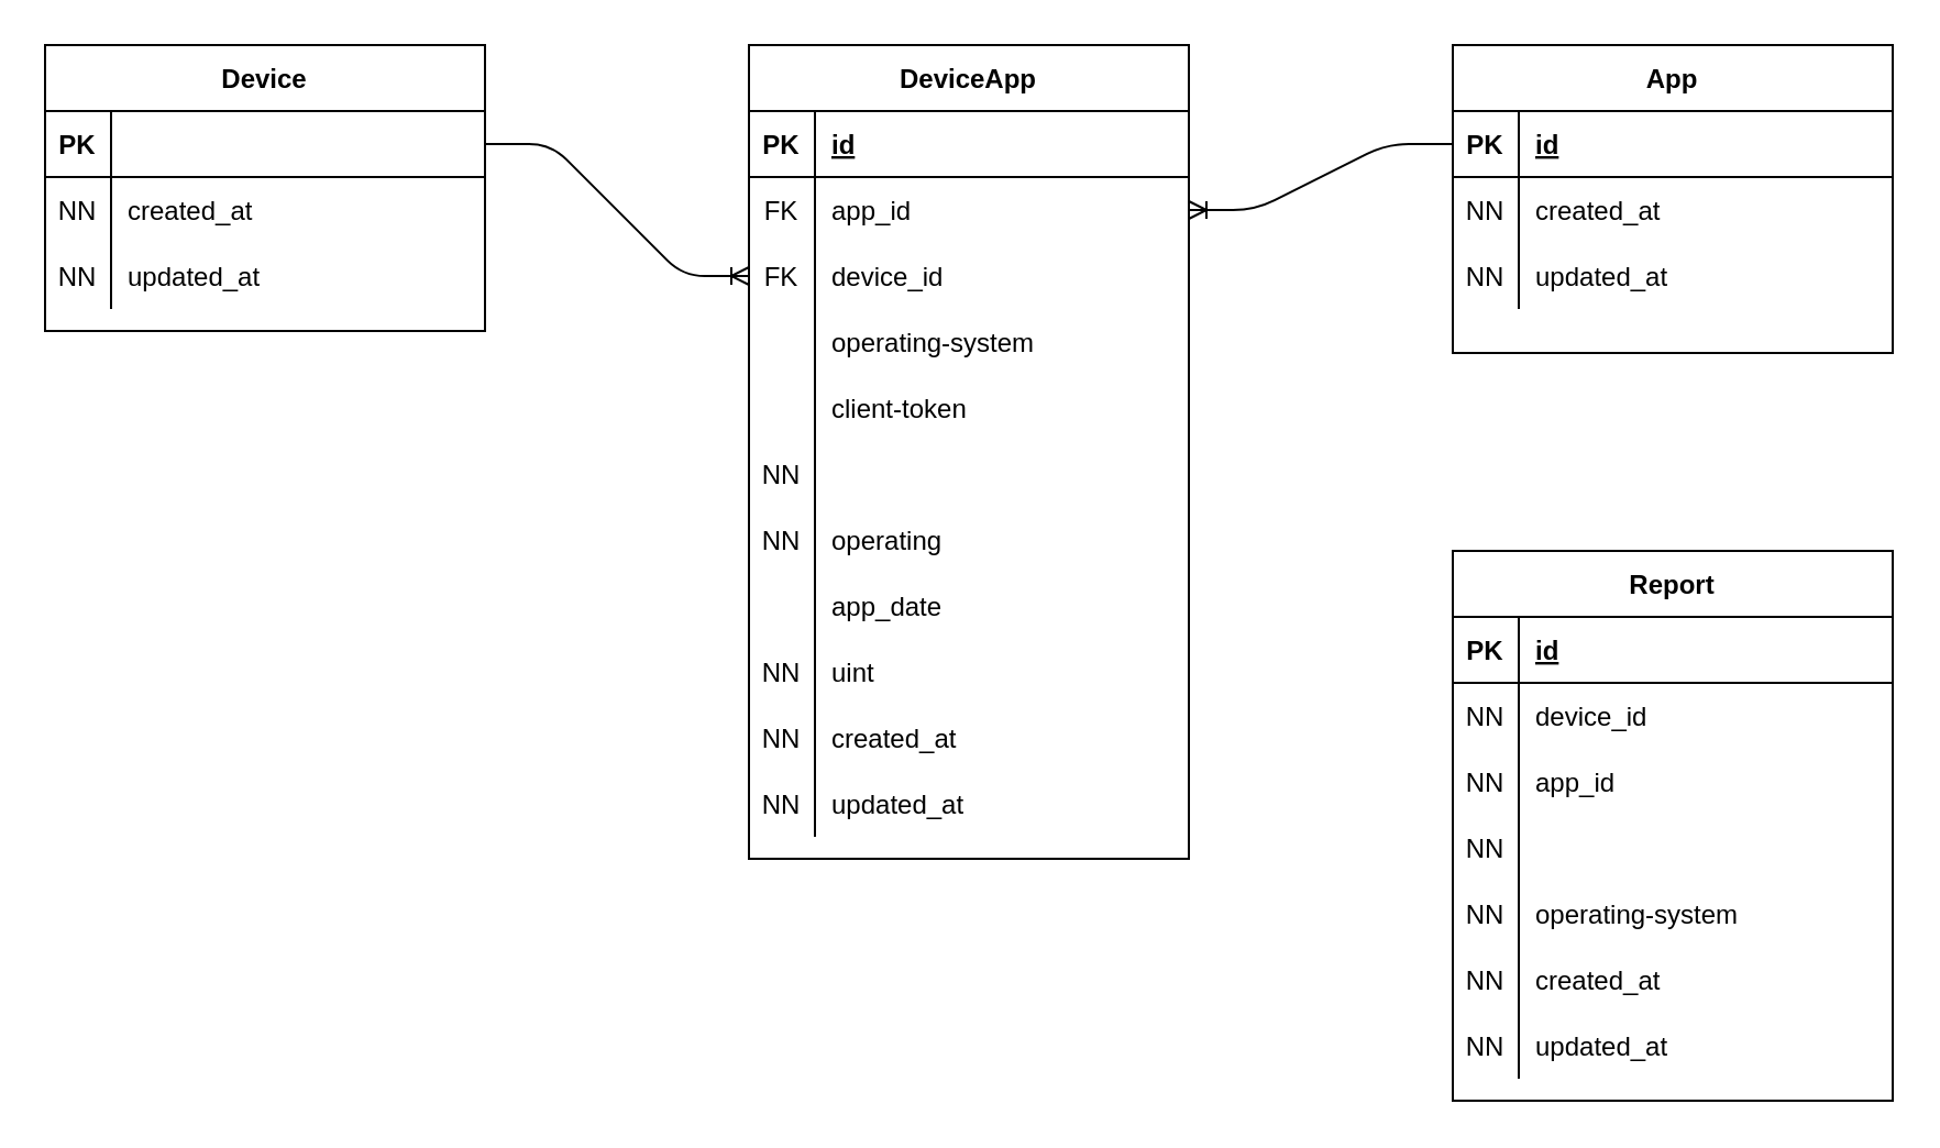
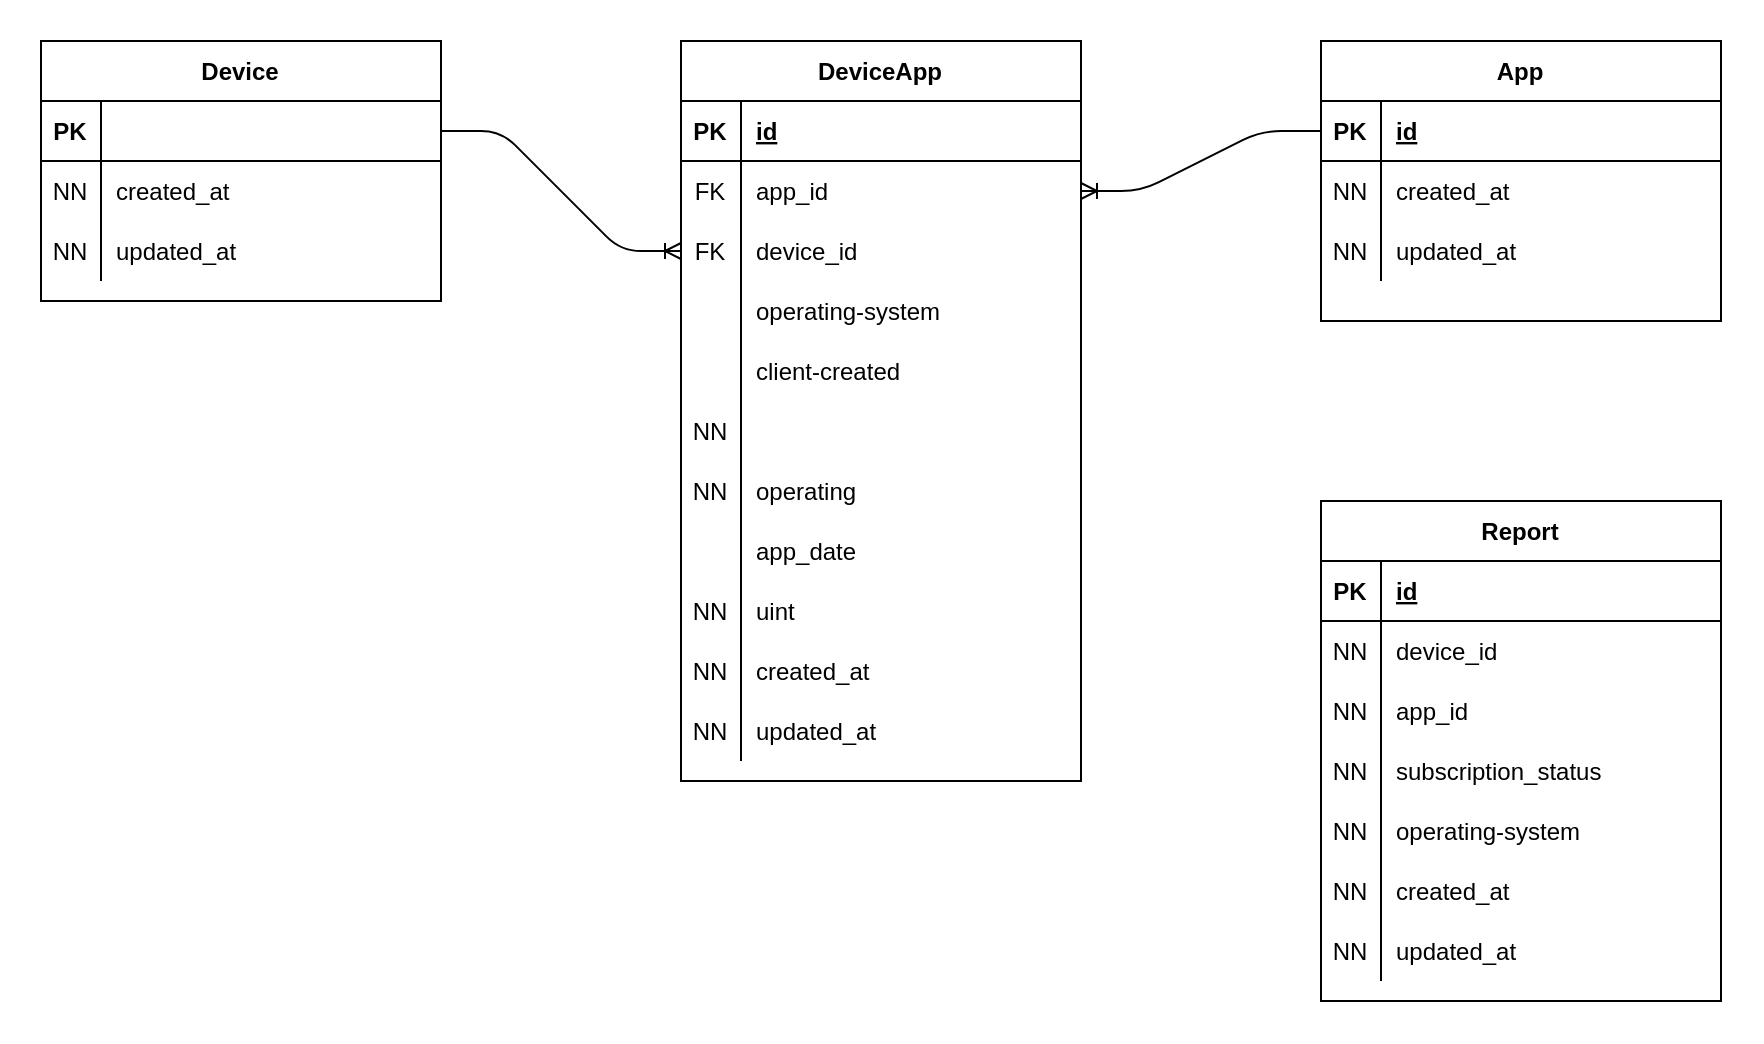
- <mxCell id="28" value="client-token" style="shape=partialRectangle;overflow=hidden;connectable=0;fillColor=none;top=0;left=0;bottom=0;right=0;align=left;spacingLeft=6;" parent="26" vertex="1"><mxGeometry x="30" width="170" height="30" as="geometry"><mxRectangle width="170" height="30" as="alternateBounds" /></mxGeometry></mxCell>
+ <mxCell id="28" value="client-created" style="shape=partialRectangle;overflow=hidden;connectable=0;fillColor=none;top=0;left=0;bottom=0;right=0;align=left;spacingLeft=6;" parent="26" vertex="1"><mxGeometry x="30" width="170" height="30" as="geometry"><mxRectangle width="170" height="30" as="alternateBounds" /></mxGeometry></mxCell>
+ <mxCell id="68" value="subscription_status" style="shape=partialRectangle;overflow=hidden;connectable=0;fillColor=none;top=0;left=0;bottom=0;right=0;align=left;spacingLeft=6;" parent="66" vertex="1"><mxGeometry x="30" width="170" height="30" as="geometry"><mxRectangle width="170" height="30" as="alternateBounds" /></mxGeometry></mxCell>
